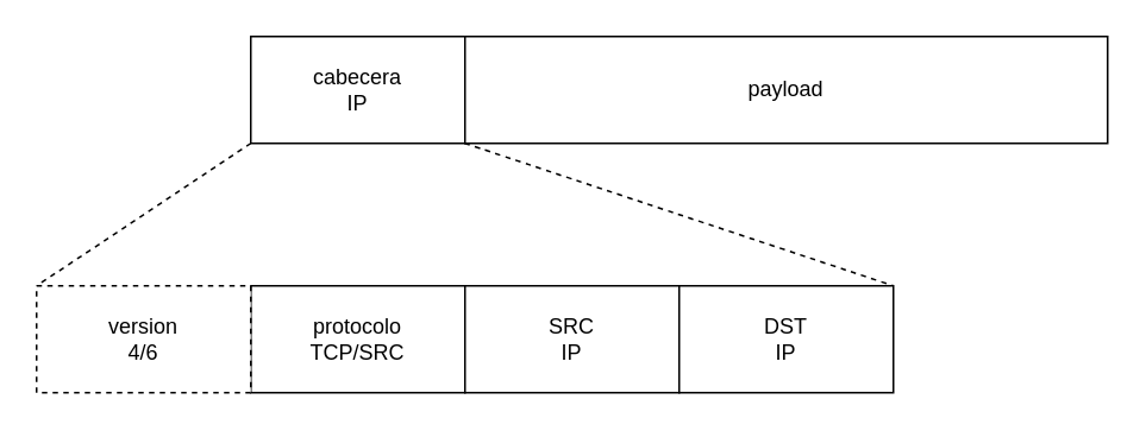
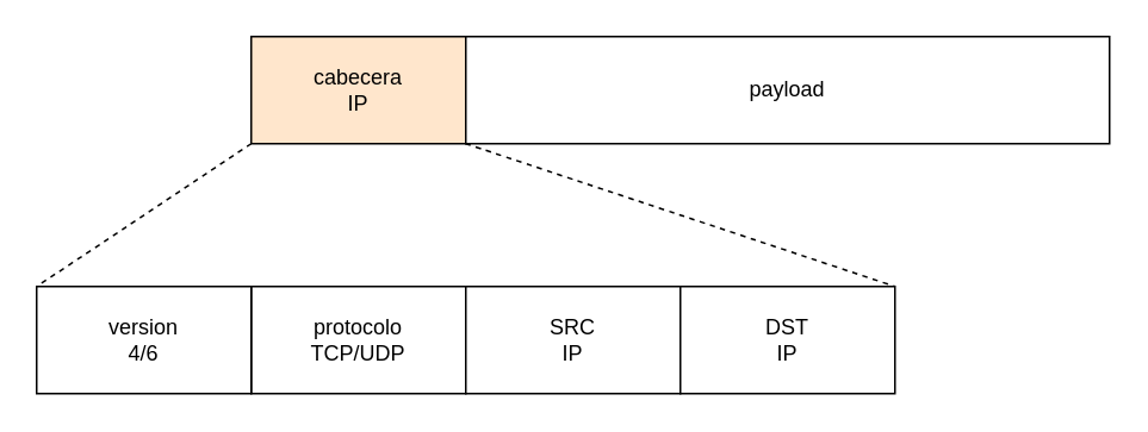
- <mxCell id="5" value="&lt;div&gt;cabecera&lt;/div&gt;IP" style="rounded=0;whiteSpace=wrap;html=1;" vertex="1" parent="2"><mxGeometry x="120" width="120" height="60" as="geometry" /></mxCell>
+ <mxCell id="5" value="&lt;div&gt;cabecera&lt;/div&gt;IP" style="rounded=0;whiteSpace=wrap;html=1;fillColor=#ffe6cc;" vertex="1" parent="2"><mxGeometry x="120" width="120" height="60" as="geometry" /></mxCell>
- <mxCell id="8" value="&lt;div&gt;version&lt;/div&gt;&lt;div&gt;4/6&lt;/div&gt;" style="rounded=0;whiteSpace=wrap;html=1;fontColor=light-dark(#000000,#00FF00);dashed=1;" vertex="1" parent="2"><mxGeometry y="140" width="120" height="60" as="geometry" /></mxCell>
+ <mxCell id="8" value="&lt;div&gt;version&lt;/div&gt;&lt;div&gt;4/6&lt;/div&gt;" style="rounded=0;whiteSpace=wrap;html=1;fontColor=light-dark(#000000,#00FF00);" vertex="1" parent="2"><mxGeometry y="140" width="120" height="60" as="geometry" /></mxCell>
- <mxCell id="7" value="&lt;div&gt;protocolo&lt;/div&gt;TCP/SRC" style="rounded=0;whiteSpace=wrap;html=1;fontColor=light-dark(#000000,#FF0000);" vertex="1" parent="2"><mxGeometry x="120" y="140" width="120" height="60" as="geometry" /></mxCell>
+ <mxCell id="7" value="&lt;div&gt;protocolo&lt;/div&gt;TCP/UDP" style="rounded=0;whiteSpace=wrap;html=1;fontColor=light-dark(#000000,#FF0000);" vertex="1" parent="2"><mxGeometry x="120" y="140" width="120" height="60" as="geometry" /></mxCell>
